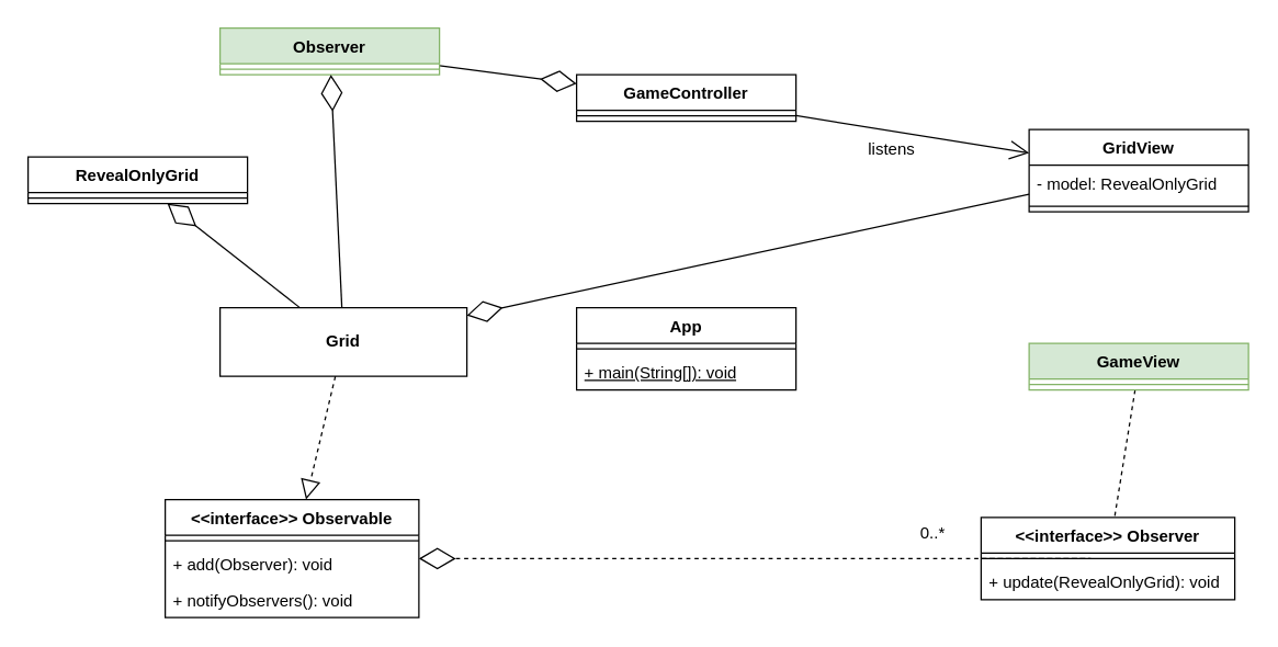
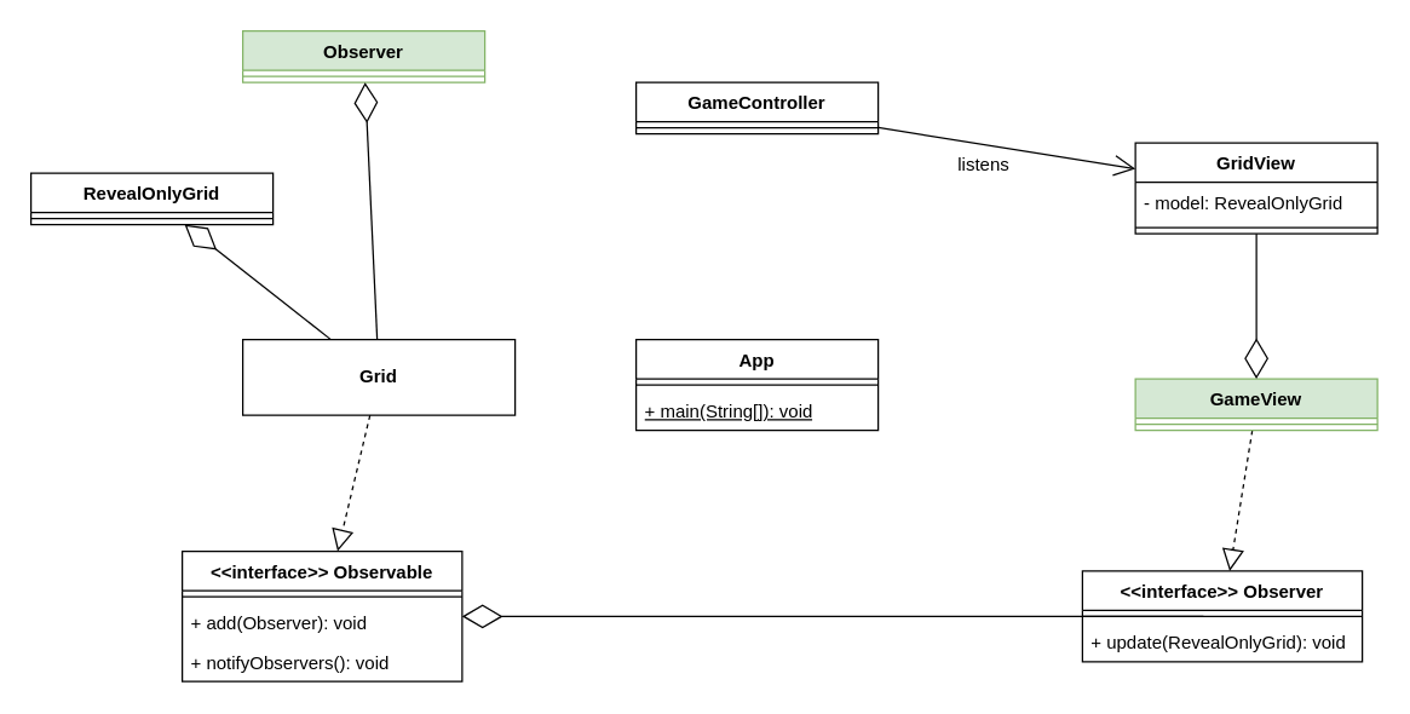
- <mxCell id="14" value="" style="endArrow=diamondThin;endFill=0;endSize=24;html=1;rounded=0;" parent="1" source="31" target="5" edge="1"><mxGeometry width="160" relative="1" as="geometry"><mxPoint x="95" y="94" as="sourcePoint" /><mxPoint x="95" y="168" as="targetPoint" /></mxGeometry></mxCell>
- <mxCell id="30" value="" style="endArrow=diamondThin;endFill=0;endSize=24;html=1;rounded=0;" edge="1" parent="1" source="7" target="12"><mxGeometry width="160" relative="1" as="geometry"><mxPoint x="744.066" y="30" as="sourcePoint" /><mxPoint x="669.998" y="-46" as="targetPoint" /></mxGeometry></mxCell>
+ <mxCell id="30" value="" style="endArrow=diamondThin;endFill=0;endSize=24;html=1;rounded=0;" edge="1" parent="1" source="7" target="28"><mxGeometry width="160" relative="1" as="geometry"><mxPoint x="744.066" y="30" as="sourcePoint" /><mxPoint x="669.998" y="-46" as="targetPoint" /></mxGeometry></mxCell>
- <mxCell id="27" value="" style="endArrow=none;dashed=1;endFill=0;endSize=12;html=1;rounded=0;" parent="1" source="28" target="15" edge="1"><mxGeometry width="160" relative="1" as="geometry"><mxPoint x="224.604" y="284" as="sourcePoint" /><mxPoint x="223.18" y="374" as="targetPoint" /></mxGeometry></mxCell>
+ <mxCell id="27" value="" style="endArrow=block;dashed=1;endFill=0;endSize=12;html=1;rounded=0;" parent="1" source="28" target="15" edge="1"><mxGeometry width="160" relative="1" as="geometry"><mxPoint x="224.604" y="284" as="sourcePoint" /><mxPoint x="223.18" y="374" as="targetPoint" /></mxGeometry></mxCell>
- <mxCell id="24" value="0..*" style="text;html=1;strokeColor=none;fillColor=none;align=center;verticalAlign=middle;whiteSpace=wrap;rounded=0;" parent="1" vertex="1"><mxGeometry x="650" y="374" width="60" height="30" as="geometry" /></mxCell>
- <mxCell id="23" value="" style="endArrow=diamondThin;endFill=0;endSize=24;html=1;rounded=0;dashed=1;" parent="1" source="15" target="18" edge="1"><mxGeometry width="160" relative="1" as="geometry"><mxPoint x="265" y="234" as="sourcePoint" /><mxPoint x="483" y="98" as="targetPoint" /><Array as="points"><mxPoint x="795" y="407" /></Array></mxGeometry></mxCell>
+ <mxCell id="23" value="" style="endArrow=diamondThin;endFill=0;endSize=24;html=1;rounded=0;" parent="1" source="15" target="18" edge="1"><mxGeometry width="160" relative="1" as="geometry"><mxPoint x="265" y="234" as="sourcePoint" /><mxPoint x="483" y="98" as="targetPoint" /><Array as="points"><mxPoint x="795" y="407" /></Array></mxGeometry></mxCell>
